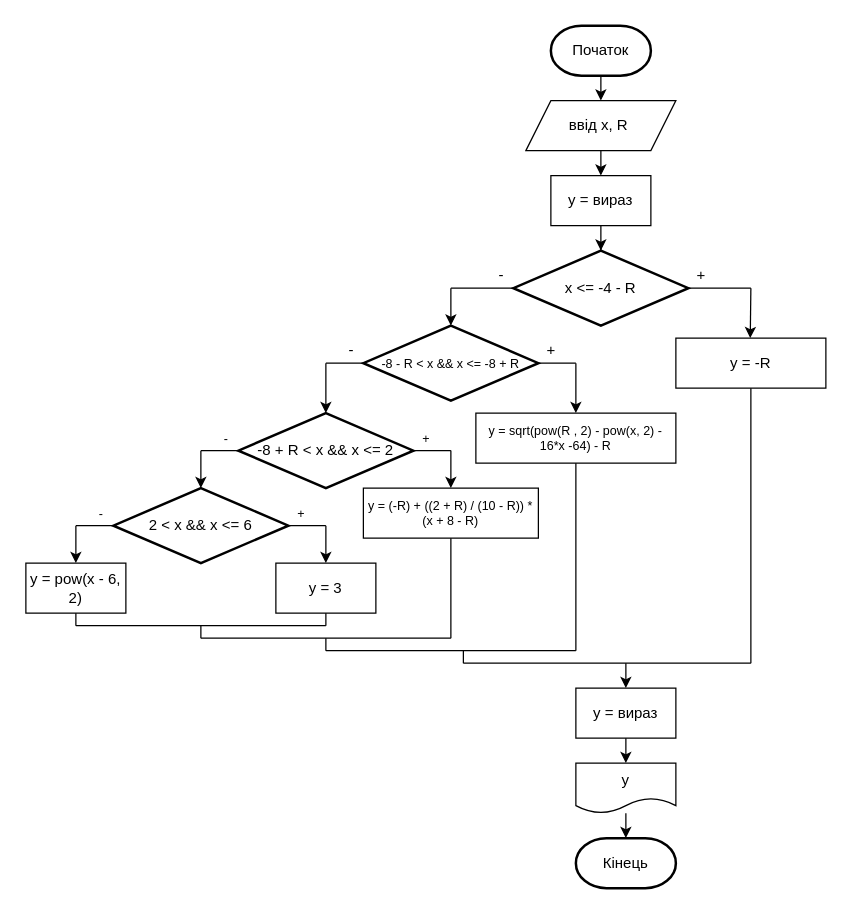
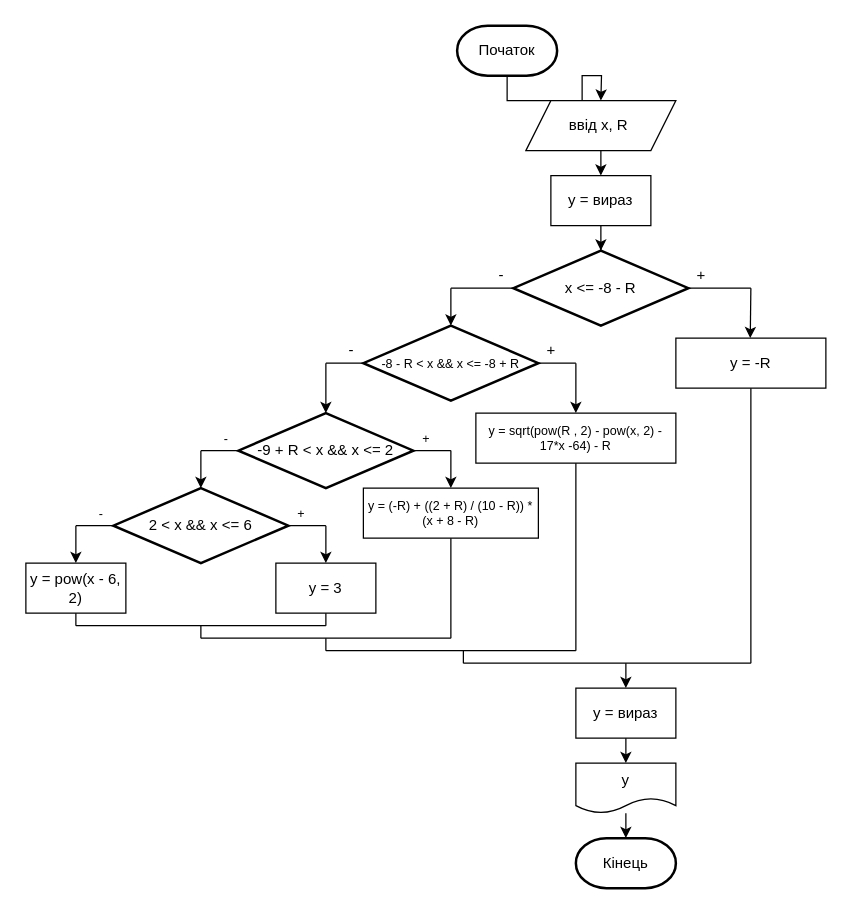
- <mxCell id="3" value="Початок" style="strokeWidth=2;html=1;shape=mxgraph.flowchart.terminator;whiteSpace=wrap;" vertex="1" parent="1"><mxGeometry x="440" y="20" width="80" height="40" as="geometry" /></mxCell>
+ <mxCell id="3" value="Початок" style="strokeWidth=2;html=1;shape=mxgraph.flowchart.terminator;whiteSpace=wrap;" vertex="1" parent="1"><mxGeometry x="365" y="20" width="80" height="40" as="geometry" /></mxCell>
- <mxCell id="8" value="x &amp;lt;= -4 - R" style="strokeWidth=2;html=1;shape=mxgraph.flowchart.decision;whiteSpace=wrap;" vertex="1" parent="1"><mxGeometry x="410" y="200" width="140" height="60" as="geometry" /></mxCell>
+ <mxCell id="8" value="x &amp;lt;= -8 - R" style="strokeWidth=2;html=1;shape=mxgraph.flowchart.decision;whiteSpace=wrap;" vertex="1" parent="1"><mxGeometry x="410" y="200" width="140" height="60" as="geometry" /></mxCell>
- <mxCell id="24" value="y = sqrt(pow(R , 2) - pow(x, 2) - 16*x -64) - R" style="rounded=0;whiteSpace=wrap;html=1;fontSize=10;" vertex="1" parent="1"><mxGeometry x="380" y="330" width="160" height="40" as="geometry" /></mxCell>
+ <mxCell id="24" value="y = sqrt(pow(R , 2) - pow(x, 2) - 17*x -64) - R" style="rounded=0;whiteSpace=wrap;html=1;fontSize=10;" vertex="1" parent="1"><mxGeometry x="380" y="330" width="160" height="40" as="geometry" /></mxCell>
- <mxCell id="9" value="-8 + R &amp;lt; x &amp;amp;&amp;amp; x &amp;lt;= 2" style="strokeWidth=2;html=1;shape=mxgraph.flowchart.decision;whiteSpace=wrap;" vertex="1" parent="1"><mxGeometry x="190" y="330" width="140" height="60" as="geometry" /></mxCell>
+ <mxCell id="9" value="-9 + R &amp;lt; x &amp;amp;&amp;amp; x &amp;lt;= 2" style="strokeWidth=2;html=1;shape=mxgraph.flowchart.decision;whiteSpace=wrap;" vertex="1" parent="1"><mxGeometry x="190" y="330" width="140" height="60" as="geometry" /></mxCell>
